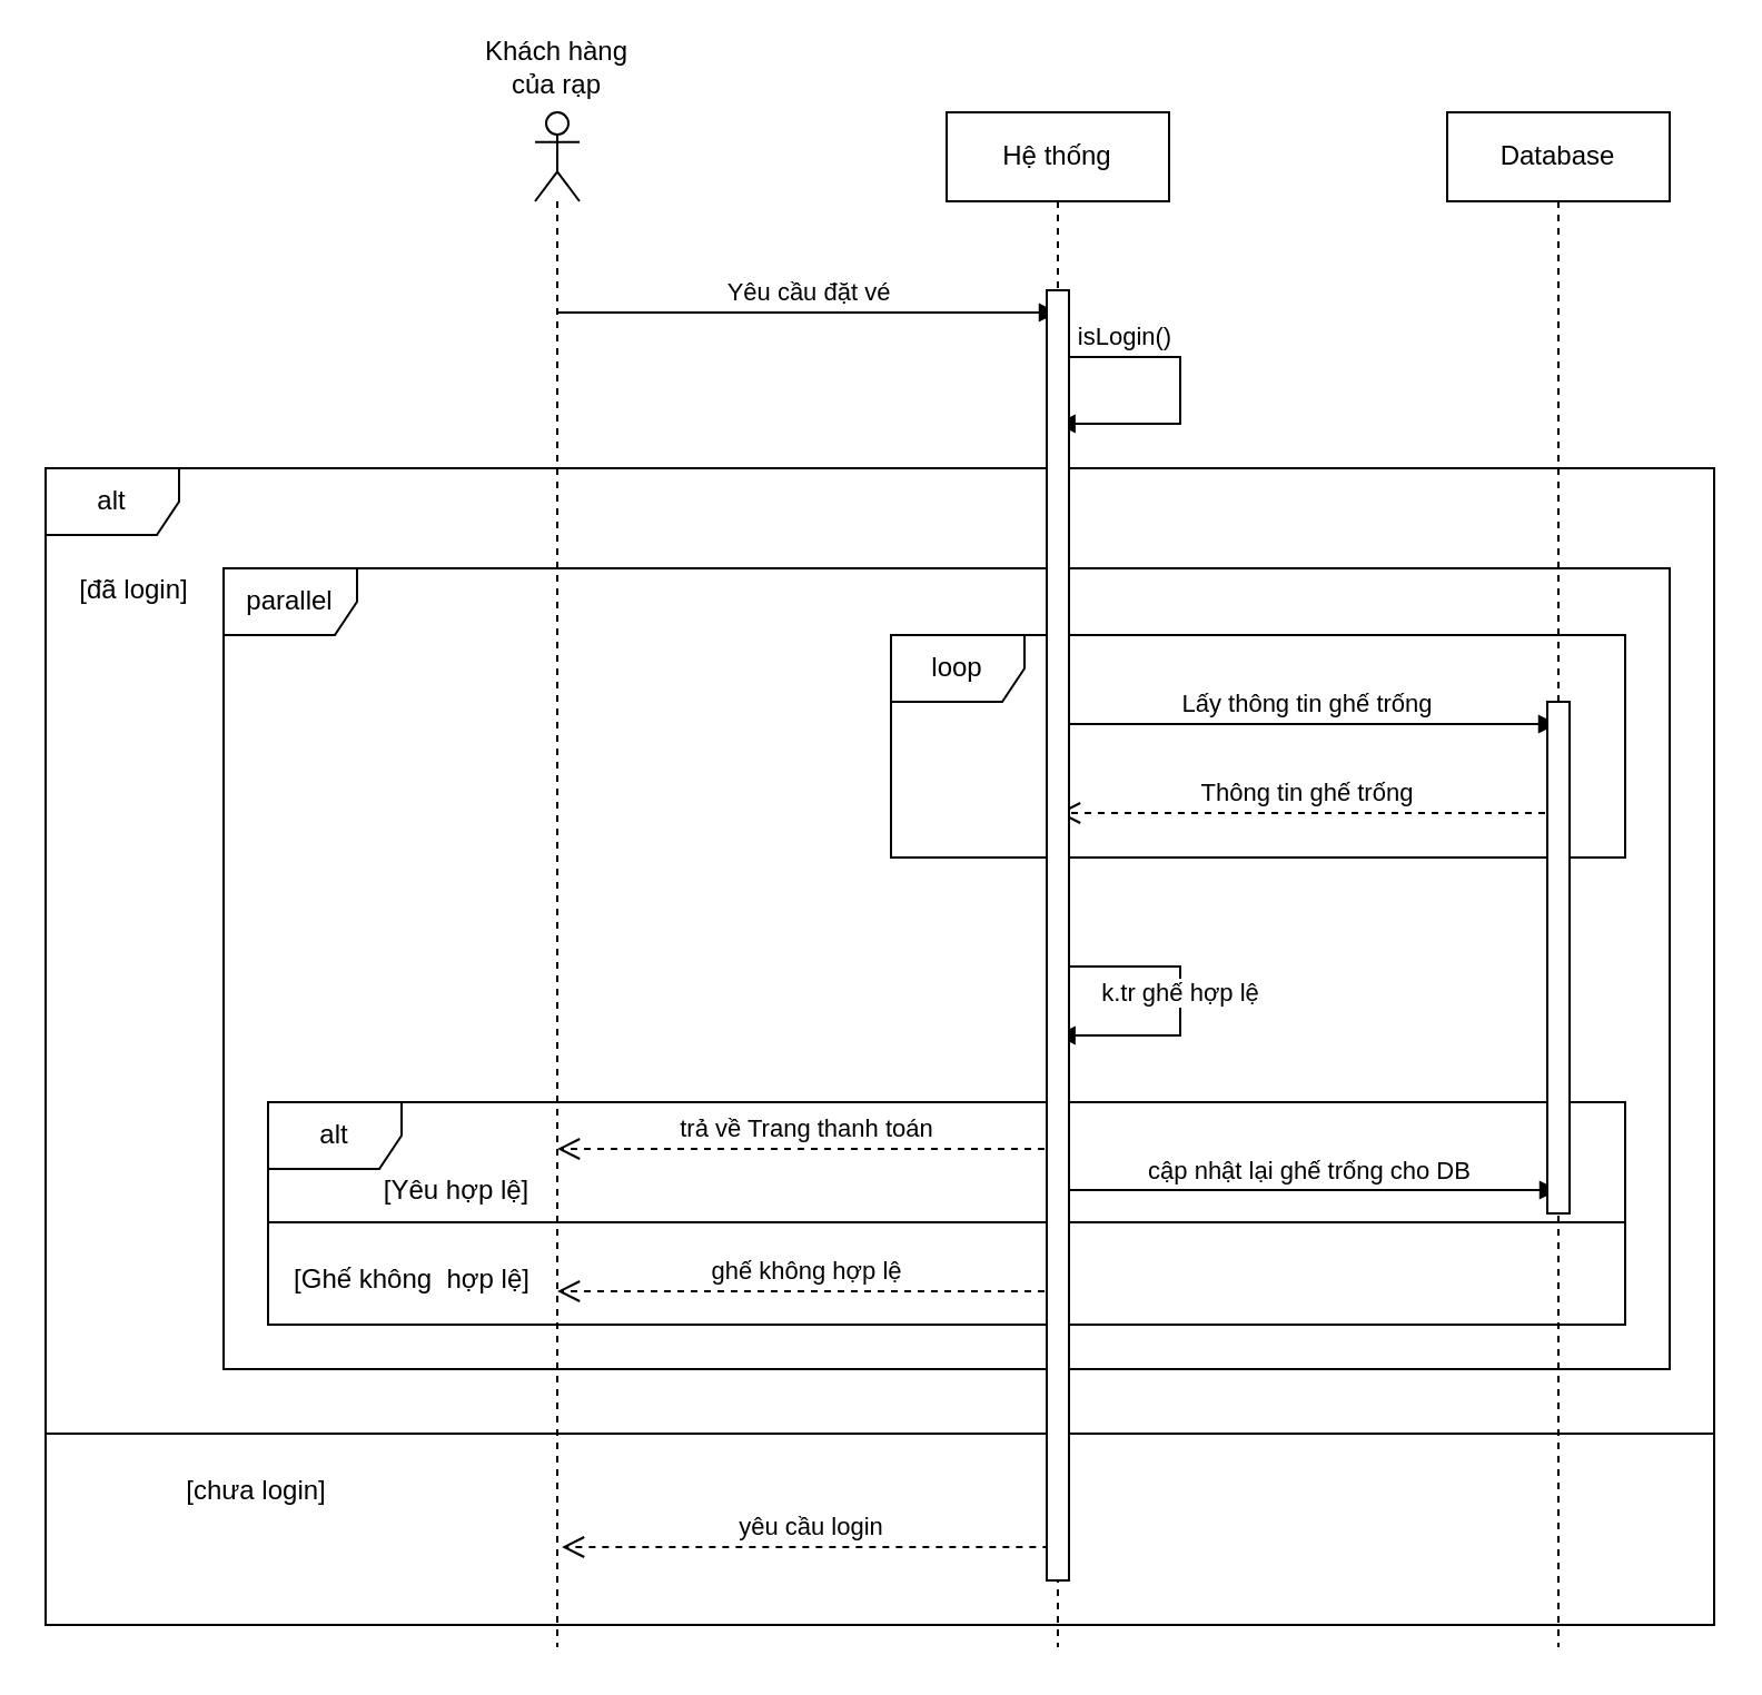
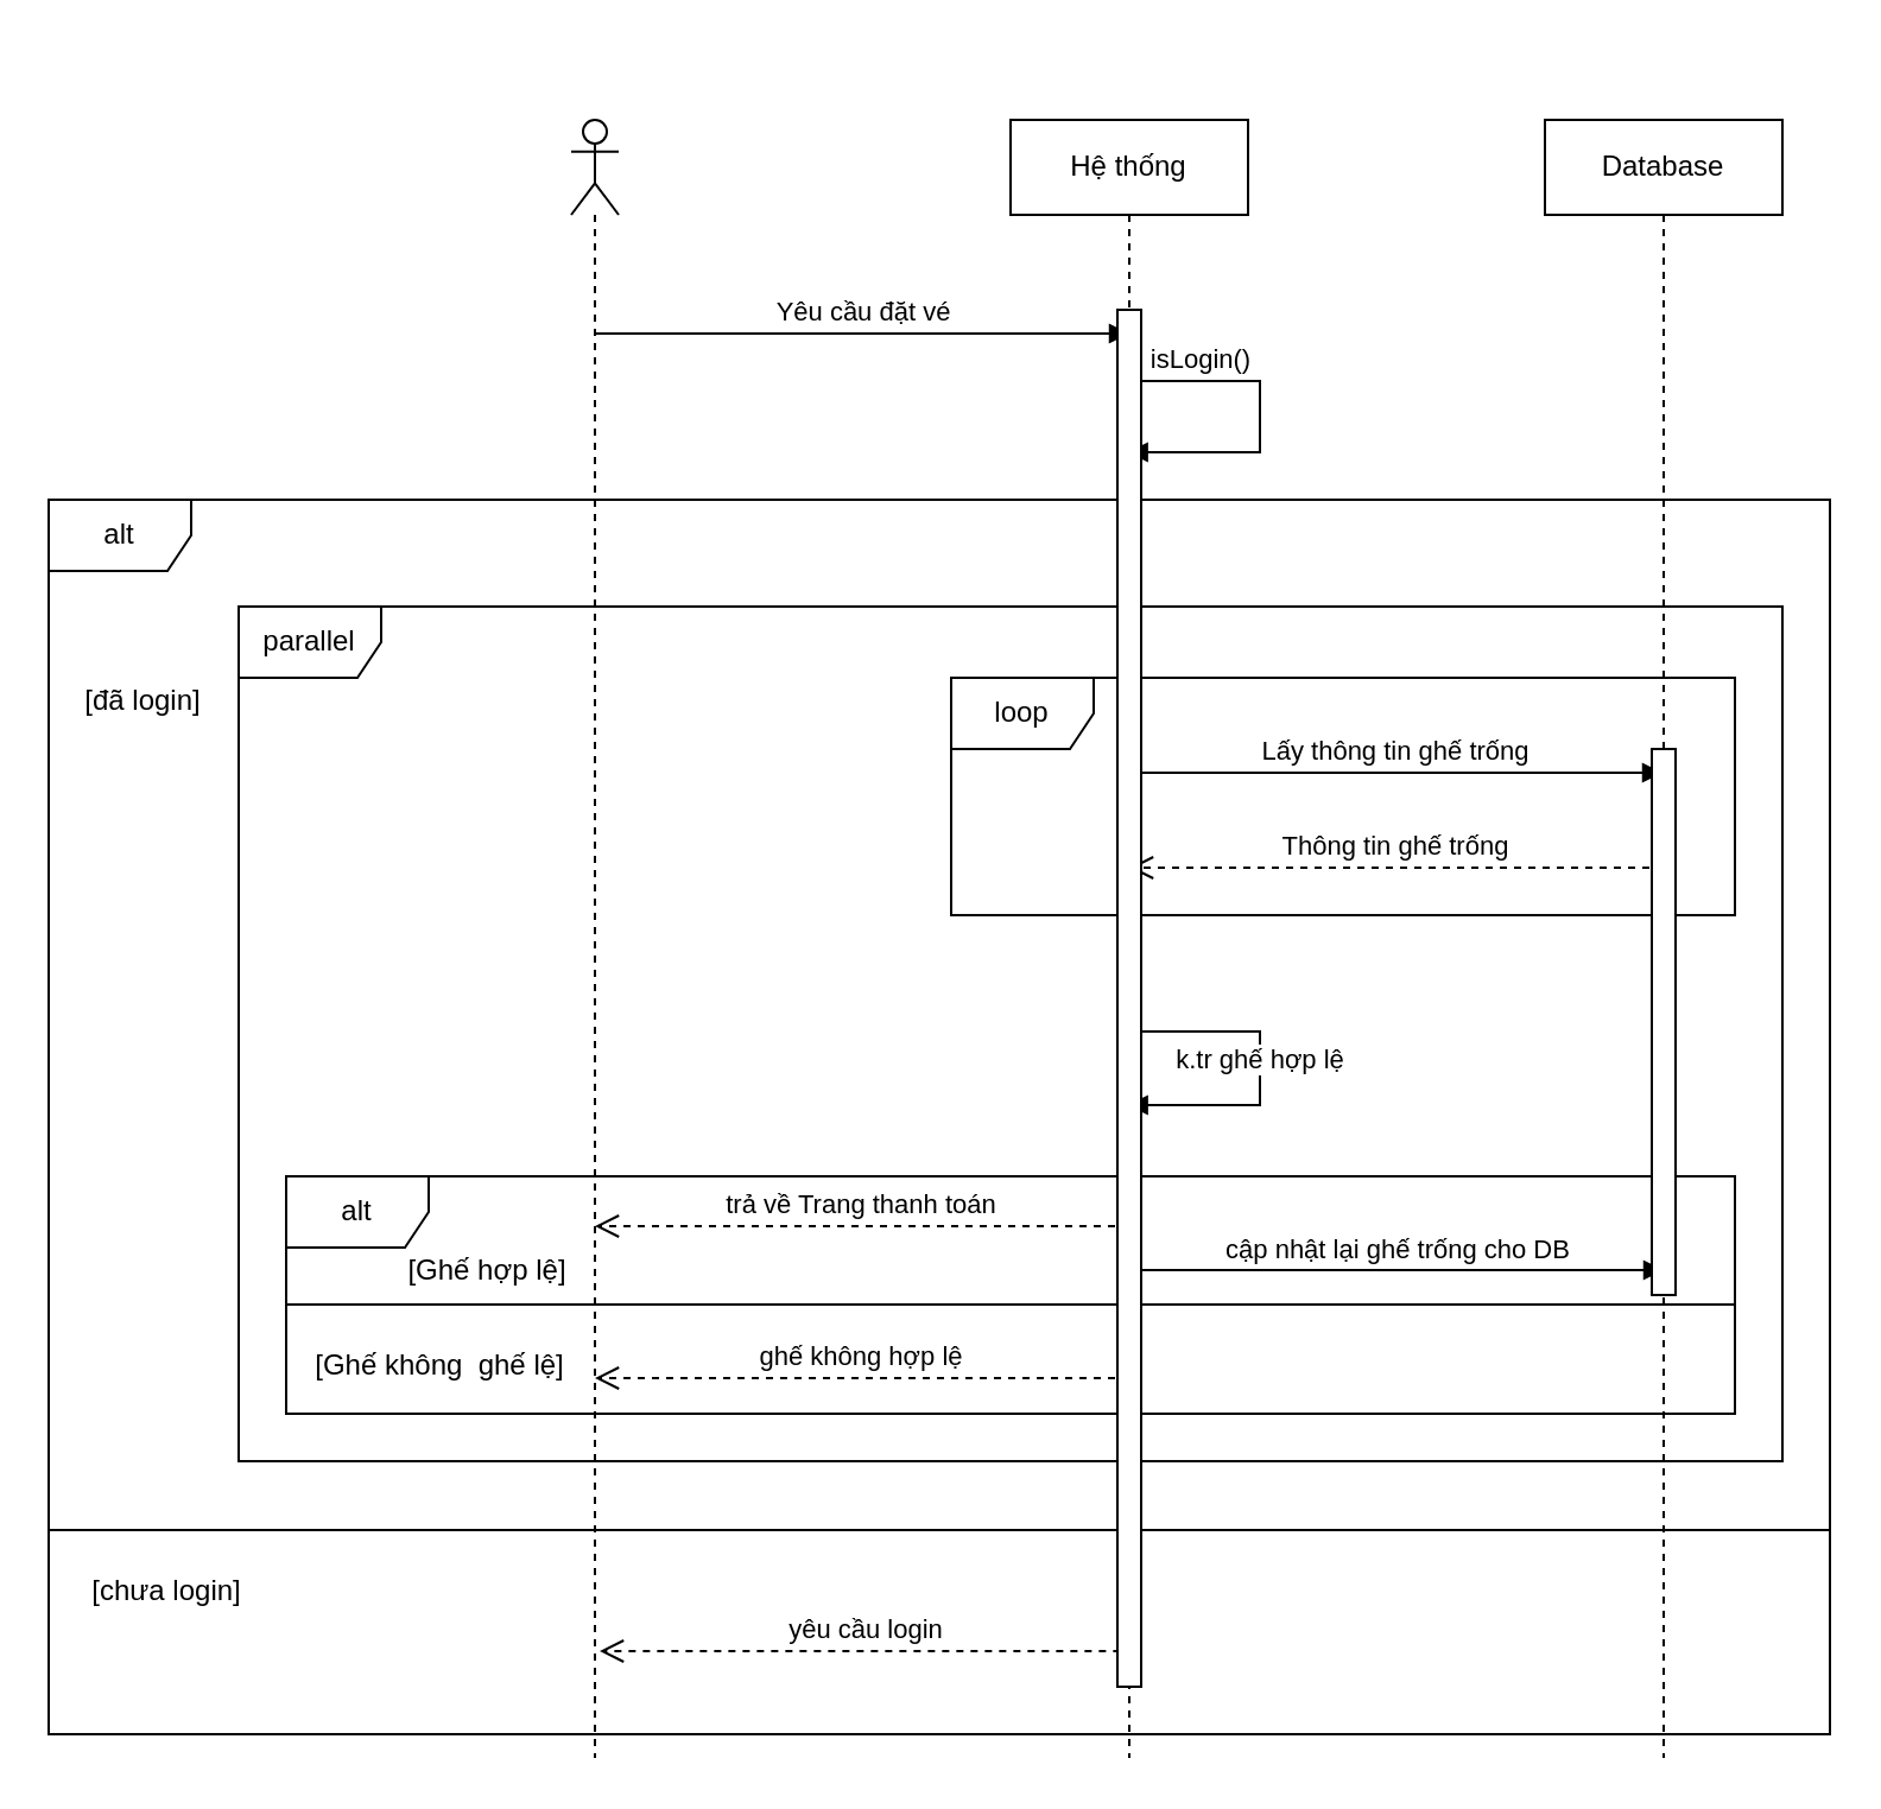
- <mxCell id="7" value="Khách hàng của rạp" style="text;html=1;strokeColor=none;fillColor=none;align=center;verticalAlign=middle;whiteSpace=wrap;rounded=0;" vertex="1" parent="1"><mxGeometry x="210" y="20" width="80" height="20" as="geometry" /></mxCell>
- <mxCell id="21" value="[đã login]" style="text;html=1;strokeColor=none;fillColor=none;align=center;verticalAlign=middle;whiteSpace=wrap;rounded=0;" vertex="1" parent="1"><mxGeometry x="30" y="255" width="60" height="20" as="geometry" /></mxCell>
+ <mxCell id="21" value="[đã login]" style="text;html=1;strokeColor=none;fillColor=none;align=center;verticalAlign=middle;whiteSpace=wrap;rounded=0;" vertex="1" parent="1"><mxGeometry x="30" y="285" width="60" height="20" as="geometry" /></mxCell>
- <mxCell id="19" value="[Yêu hợp lệ]" style="text;html=1;strokeColor=none;fillColor=none;align=center;verticalAlign=middle;whiteSpace=wrap;rounded=0;" vertex="1" parent="1"><mxGeometry x="170" y="525" width="70" height="20" as="geometry" /></mxCell>
+ <mxCell id="19" value="[Ghế hợp lệ]" style="text;html=1;strokeColor=none;fillColor=none;align=center;verticalAlign=middle;whiteSpace=wrap;rounded=0;" vertex="1" parent="1"><mxGeometry x="170" y="525" width="70" height="20" as="geometry" /></mxCell>
- <mxCell id="20" value="[Ghế không&amp;nbsp; hợp lệ]" style="text;html=1;strokeColor=none;fillColor=none;align=center;verticalAlign=middle;whiteSpace=wrap;rounded=0;" vertex="1" parent="1"><mxGeometry x="130" y="565" width="110" height="20" as="geometry" /></mxCell>
+ <mxCell id="20" value="[Ghế không&amp;nbsp; ghế lệ]" style="text;html=1;strokeColor=none;fillColor=none;align=center;verticalAlign=middle;whiteSpace=wrap;rounded=0;" vertex="1" parent="1"><mxGeometry x="130" y="565" width="110" height="20" as="geometry" /></mxCell>
- <mxCell id="22" value="[chưa login]" style="text;html=1;strokeColor=none;fillColor=none;align=center;verticalAlign=middle;whiteSpace=wrap;rounded=0;" vertex="1" parent="1"><mxGeometry x="75" y="660" width="80" height="20" as="geometry" /></mxCell>
+ <mxCell id="22" value="[chưa login]" style="text;html=1;strokeColor=none;fillColor=none;align=center;verticalAlign=middle;whiteSpace=wrap;rounded=0;" vertex="1" parent="1"><mxGeometry x="30" y="660" width="80" height="20" as="geometry" /></mxCell>
